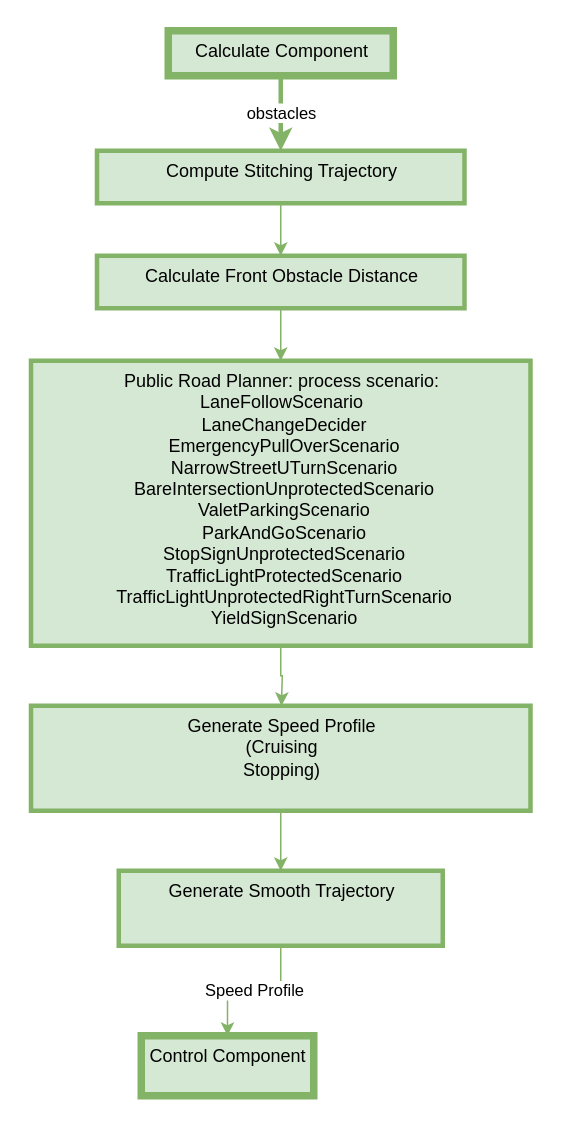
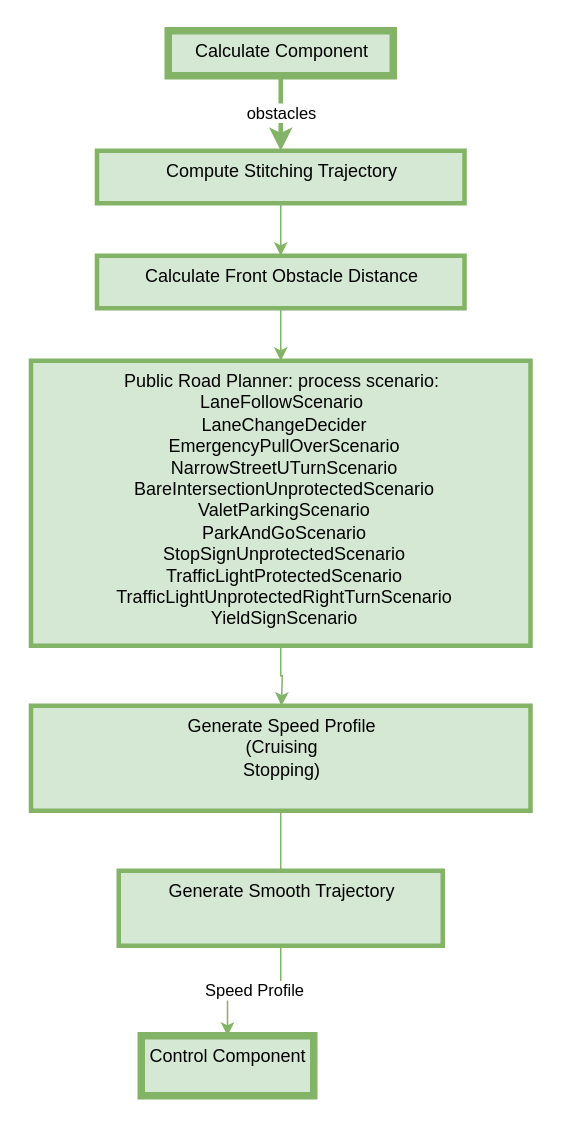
- <mxCell id="10" value="" style="edgeStyle=orthogonalEdgeStyle;rounded=0;orthogonalLoop=1;jettySize=auto;html=1;fillColor=#d5e8d4;strokeColor=#82b366;" edge="1" parent="1" source="11" target="13"><mxGeometry relative="1" as="geometry" /></mxCell>
+ <mxCell id="10" value="" style="edgeStyle=orthogonalEdgeStyle;rounded=0;orthogonalLoop=1;jettySize=auto;html=1;fillColor=#d5e8d4;strokeColor=#82b366;endArrow=none;" edge="1" parent="1" source="11" target="13"><mxGeometry relative="1" as="geometry" /></mxCell>
